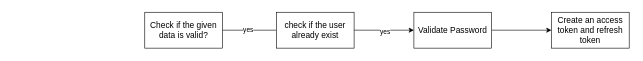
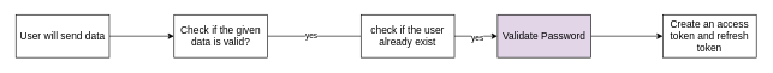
+ <mxCell id="3" value="&lt;font style=&quot;font-size: 14px;&quot;&gt;User will send data&lt;/font&gt;" style="rounded=0;whiteSpace=wrap;html=1;" vertex="1" parent="1"><mxGeometry x="20" y="20" width="130" height="60" as="geometry" /></mxCell>
+ <mxCell id="2" style="edgeStyle=orthogonalEdgeStyle;rounded=0;orthogonalLoop=1;jettySize=auto;html=1;exitX=1;exitY=0.5;exitDx=0;exitDy=0;entryX=0;entryY=0.5;entryDx=0;entryDy=0;" edge="1" parent="1" source="3" target="6"><mxGeometry relative="1" as="geometry" /></mxCell>
- <mxCell id="9" value="&lt;font style=&quot;font-size: 14px;&quot;&gt;check if the user already exist&lt;/font&gt;" style="rounded=0;whiteSpace=wrap;html=1;" vertex="1" parent="1"><mxGeometry x="460" y="20" width="130" height="60" as="geometry" /></mxCell>
+ <mxCell id="9" value="&lt;font style=&quot;font-size: 14px;&quot;&gt;check if the user already exist&lt;/font&gt;" style="rounded=0;whiteSpace=wrap;html=1;" vertex="1" parent="1"><mxGeometry x="500" y="20" width="130" height="60" as="geometry" /></mxCell>
- <mxCell id="11" value="&lt;font style=&quot;font-size: 14px;&quot;&gt;Validate Password&lt;/font&gt;" style="rounded=0;whiteSpace=wrap;html=1;" vertex="1" parent="1"><mxGeometry x="690" y="20" width="130" height="60" as="geometry" /></mxCell>
+ <mxCell id="11" value="&lt;font style=&quot;font-size: 14px;&quot;&gt;Validate Password&lt;/font&gt;" style="rounded=0;whiteSpace=wrap;html=1;fillColor=#e1d5e7;" vertex="1" parent="1"><mxGeometry x="690" y="20" width="130" height="60" as="geometry" /></mxCell>
